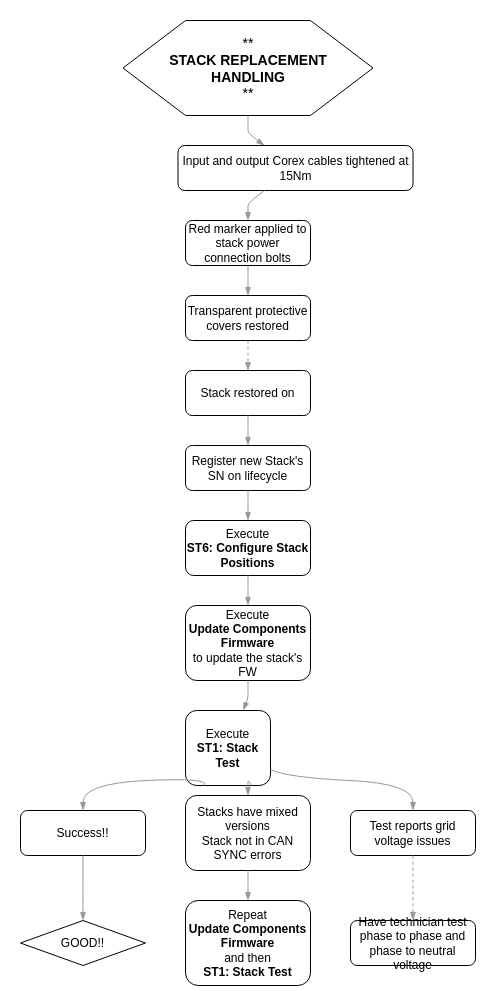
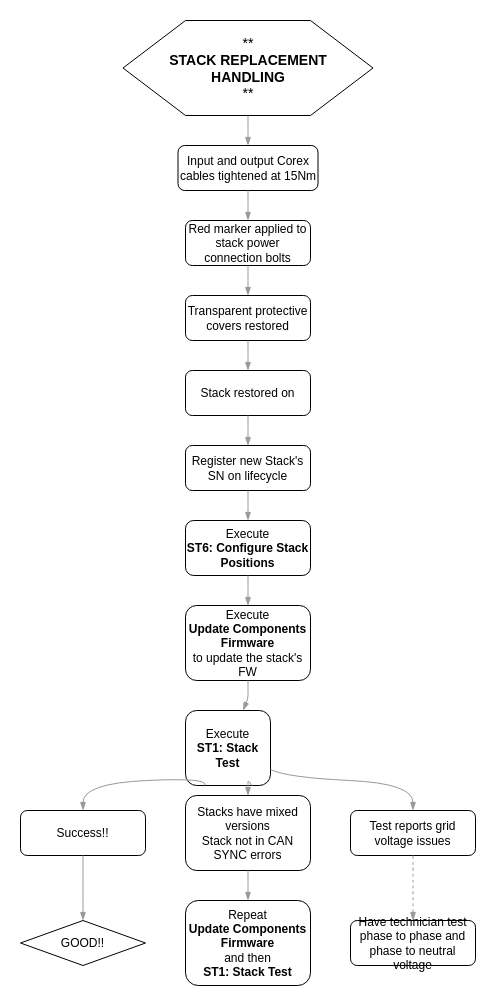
- <mxCell id="3" value="Input and output Corex cables tightened at 15Nm" style="whiteSpace=wrap;rounded=1;fillColor=#ffffff;strokeColor=#000000;perimetre=rectanglePerimetre;html=1;" vertex="1" parent="1"><mxGeometry x="177.5" y="145" width="235" height="45" as="geometry" /></mxCell>
+ <mxCell id="3" value="Input and output Corex cables tightened at 15Nm" style="whiteSpace=wrap;rounded=1;fillColor=#ffffff;strokeColor=#000000;perimetre=rectanglePerimetre;html=1;" vertex="1" parent="1"><mxGeometry x="177.5" y="145" width="140" height="45" as="geometry" /></mxCell>
- <mxCell id="20" value="" style="curved=1;endArrow=blockThin;startArrow=none;strokeColor=#999999;endFill=1;dashed=1;" edge="1" parent="1" source="5" target="6"><mxGeometry relative="1" as="geometry"><Array as="points"><mxPoint x="247.5" y="352" /><mxPoint x="247.5" y="358" /></Array></mxGeometry></mxCell>
+ <mxCell id="20" value="" style="curved=1;endArrow=blockThin;startArrow=none;strokeColor=#999999;endFill=1;" edge="1" parent="1" source="5" target="6"><mxGeometry relative="1" as="geometry"><Array as="points"><mxPoint x="247.5" y="352" /><mxPoint x="247.5" y="358" /></Array></mxGeometry></mxCell>
